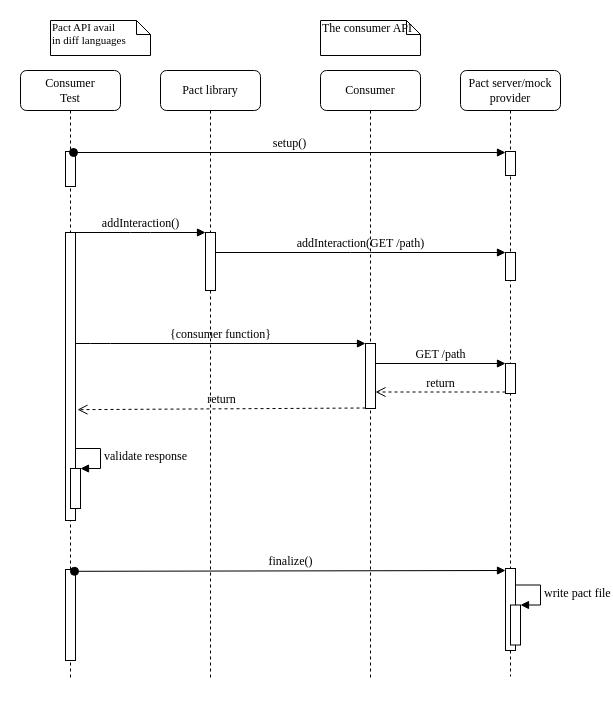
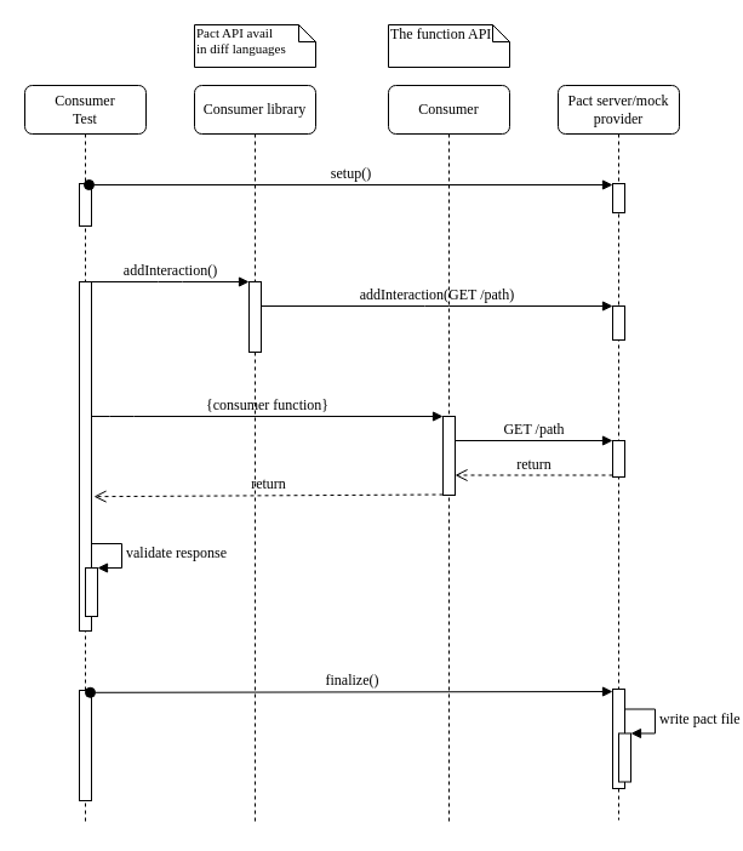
- <mxCell id="25" value="The consumer API" style="shape=note;whiteSpace=wrap;html=1;size=14;verticalAlign=top;align=left;spacingTop=-6;rounded=0;shadow=0;comic=0;labelBackgroundColor=none;strokeColor=#000000;strokeWidth=1;fillColor=#FFFFFF;fontFamily=Verdana;fontSize=12;fontColor=#000000;" parent="1" vertex="1"><mxGeometry x="320" y="20" width="100" height="35" as="geometry" /></mxCell>
+ <mxCell id="25" value="The function API" style="shape=note;whiteSpace=wrap;html=1;size=14;verticalAlign=top;align=left;spacingTop=-6;rounded=0;shadow=0;comic=0;labelBackgroundColor=none;strokeColor=#000000;strokeWidth=1;fillColor=#FFFFFF;fontFamily=Verdana;fontSize=12;fontColor=#000000;" parent="1" vertex="1"><mxGeometry x="320" y="20" width="100" height="35" as="geometry" /></mxCell>
- <mxCell id="24" value="Pact API avail&lt;br&gt;in diff languages" style="shape=note;whiteSpace=wrap;html=1;size=14;verticalAlign=top;align=left;spacingTop=-6;rounded=0;shadow=0;comic=0;labelBackgroundColor=none;strokeColor=#000000;strokeWidth=1;fillColor=#FFFFFF;fontFamily=Verdana;fontSize=11;fontColor=#000000;" parent="1" vertex="1"><mxGeometry x="50" y="20" width="100" height="35" as="geometry" /></mxCell>
+ <mxCell id="24" value="Pact API avail&lt;br&gt;in diff languages" style="shape=note;whiteSpace=wrap;html=1;size=14;verticalAlign=top;align=left;spacingTop=-6;rounded=0;shadow=0;comic=0;labelBackgroundColor=none;strokeColor=#000000;strokeWidth=1;fillColor=#FFFFFF;fontFamily=Verdana;fontSize=11;fontColor=#000000;" parent="1" vertex="1"><mxGeometry x="160" y="20" width="100" height="35" as="geometry" /></mxCell>
- <mxCell id="2" value="Pact library" style="shape=umlLifeline;perimeter=lifelinePerimeter;whiteSpace=wrap;html=1;container=1;collapsible=0;recursiveResize=0;outlineConnect=0;rounded=1;shadow=0;comic=0;labelBackgroundColor=none;strokeColor=#000000;strokeWidth=1;fillColor=#FFFFFF;fontFamily=Verdana;fontSize=12;fontColor=#000000;align=center;" parent="1" vertex="1"><mxGeometry x="160" y="70" width="100" height="610" as="geometry" /></mxCell>
+ <mxCell id="2" value="Consumer library" style="shape=umlLifeline;perimeter=lifelinePerimeter;whiteSpace=wrap;html=1;container=1;collapsible=0;recursiveResize=0;outlineConnect=0;rounded=1;shadow=0;comic=0;labelBackgroundColor=none;strokeColor=#000000;strokeWidth=1;fillColor=#FFFFFF;fontFamily=Verdana;fontSize=12;fontColor=#000000;align=center;" parent="1" vertex="1"><mxGeometry x="160" y="70" width="100" height="610" as="geometry" /></mxCell>
